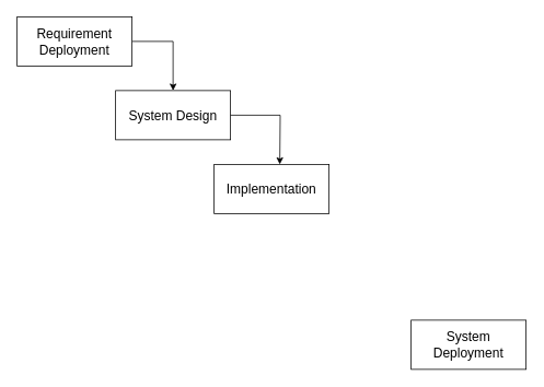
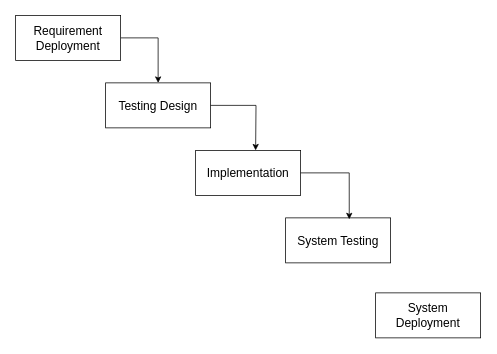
- <mxCell id="4" value="&lt;font size=&quot;3&quot;&gt;System Design&lt;br&gt;&lt;/font&gt;" style="rounded=0;whiteSpace=wrap;html=1;" vertex="1" parent="1"><mxGeometry x="140" y="110" width="140" height="60" as="geometry" /></mxCell>
+ <mxCell id="4" value="&lt;font size=&quot;3&quot;&gt;Testing Design&lt;br&gt;&lt;/font&gt;" style="rounded=0;whiteSpace=wrap;html=1;" vertex="1" parent="1"><mxGeometry x="140" y="110" width="140" height="60" as="geometry" /></mxCell>
+ <mxCell id="9" style="edgeStyle=orthogonalEdgeStyle;rounded=0;orthogonalLoop=1;jettySize=auto;html=1;exitX=1;exitY=0.5;exitDx=0;exitDy=0;entryX=0.606;entryY=0.03;entryDx=0;entryDy=0;entryPerimeter=0;" edge="1" parent="1" source="5" target="6"><mxGeometry relative="1" as="geometry" /></mxCell>
+ <mxCell id="6" value="&lt;font size=&quot;3&quot;&gt;System Testing&lt;br&gt;&lt;/font&gt;" style="rounded=0;whiteSpace=wrap;html=1;" vertex="1" parent="1"><mxGeometry x="380" y="290" width="140" height="60" as="geometry" /></mxCell>
